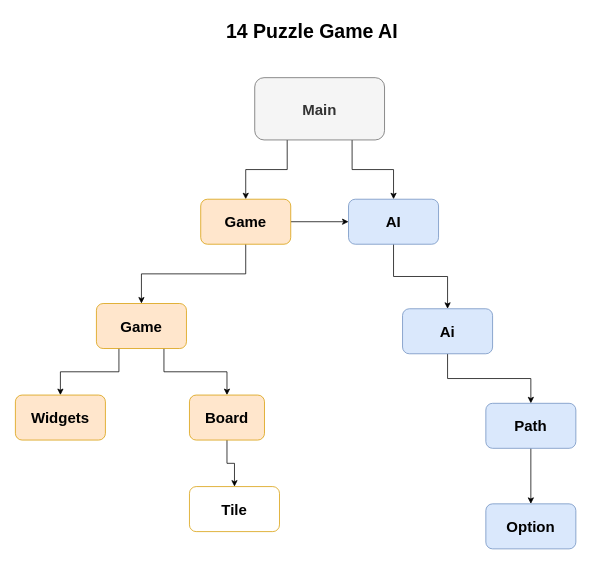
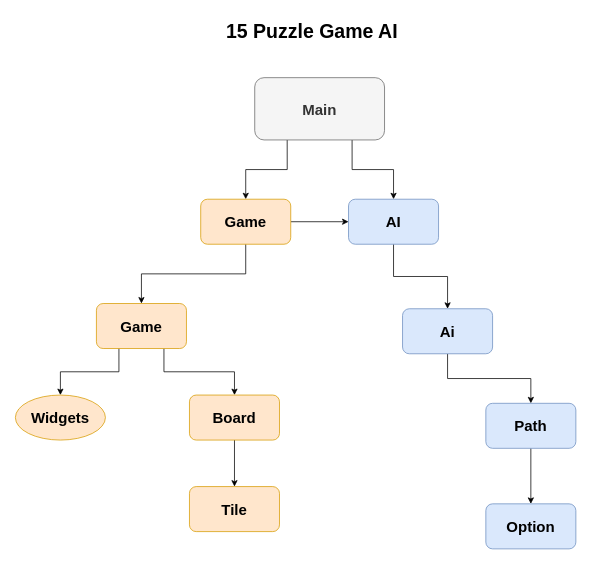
- <mxCell id="2" value="14 Puzzle Game AI" style="text;html=1;align=center;verticalAlign=middle;resizable=0;points=[];autosize=1;strokeColor=none;fillColor=none;fontStyle=1;fontSize=26;" vertex="1" parent="1"><mxGeometry x="291" y="20" width="247" height="43" as="geometry" /></mxCell>
+ <mxCell id="2" value="15 Puzzle Game AI" style="text;html=1;align=center;verticalAlign=middle;resizable=0;points=[];autosize=1;strokeColor=none;fillColor=none;fontStyle=1;fontSize=26;" vertex="1" parent="1"><mxGeometry x="291" y="20" width="247" height="43" as="geometry" /></mxCell>
- <mxCell id="19" value="&lt;span style=&quot;font-size: 20px;&quot;&gt;&lt;b&gt;Widgets&lt;/b&gt;&lt;/span&gt;" style="rounded=1;whiteSpace=wrap;html=1;fillColor=#ffe6cc;strokeColor=#d79b00;" vertex="1" parent="1"><mxGeometry x="20" y="526" width="120" height="60" as="geometry" /></mxCell>
+ <mxCell id="19" value="&lt;span style=&quot;font-size: 20px;&quot;&gt;&lt;b&gt;Widgets&lt;/b&gt;&lt;/span&gt;" style="ellipse;whiteSpace=wrap;html=1;fillColor=#ffe6cc;strokeColor=#d79b00;" vertex="1" parent="1"><mxGeometry x="20" y="526" width="120" height="60" as="geometry" /></mxCell>
- <mxCell id="21" value="&lt;span style=&quot;font-size: 20px;&quot;&gt;&lt;b&gt;Board&lt;/b&gt;&lt;/span&gt;" style="rounded=1;whiteSpace=wrap;html=1;fillColor=#ffe6cc;strokeColor=#d79b00;" vertex="1" parent="1"><mxGeometry x="252" y="526" width="100" height="60" as="geometry" /></mxCell>
+ <mxCell id="21" value="&lt;span style=&quot;font-size: 20px;&quot;&gt;&lt;b&gt;Board&lt;/b&gt;&lt;/span&gt;" style="rounded=1;whiteSpace=wrap;html=1;fillColor=#ffe6cc;strokeColor=#d79b00;" vertex="1" parent="1"><mxGeometry x="252" y="526" width="120" height="60" as="geometry" /></mxCell>
- <mxCell id="22" value="&lt;span style=&quot;font-size: 20px;&quot;&gt;&lt;b&gt;Tile&lt;/b&gt;&lt;/span&gt;" style="rounded=1;whiteSpace=wrap;html=1;fillColor=#ffffff;strokeColor=#d79b00;" vertex="1" parent="1"><mxGeometry x="252" y="648" width="120" height="60" as="geometry" /></mxCell>
+ <mxCell id="22" value="&lt;span style=&quot;font-size: 20px;&quot;&gt;&lt;b&gt;Tile&lt;/b&gt;&lt;/span&gt;" style="rounded=1;whiteSpace=wrap;html=1;fillColor=#ffe6cc;strokeColor=#d79b00;" vertex="1" parent="1"><mxGeometry x="252" y="648" width="120" height="60" as="geometry" /></mxCell>
